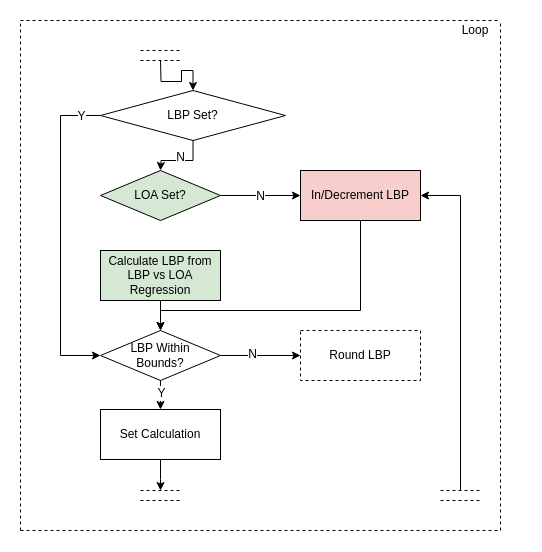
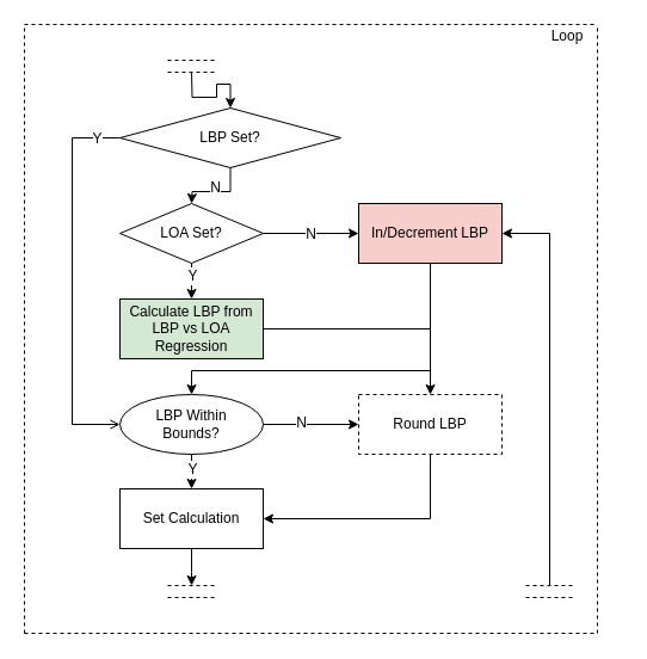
- <mxCell id="11" value="LOA Set?" style="rhombus;whiteSpace=wrap;html=1;fillColor=#d5e8d4;" vertex="1" parent="1"><mxGeometry x="100" y="170" width="120" height="50" as="geometry" /></mxCell>
+ <mxCell id="11" value="LOA Set?" style="rhombus;whiteSpace=wrap;html=1;" vertex="1" parent="1"><mxGeometry x="100" y="170" width="120" height="50" as="geometry" /></mxCell>
+ <mxCell id="7" value="" style="edgeStyle=orthogonalEdgeStyle;rounded=0;orthogonalLoop=1;jettySize=auto;html=1;" edge="1" parent="1" source="11" target="13"><mxGeometry relative="1" as="geometry" /></mxCell>
+ <mxCell id="8" value="Y" style="text;html=1;resizable=0;points=[];align=center;verticalAlign=middle;labelBackgroundColor=#ffffff;" vertex="1" connectable="0" parent="7"><mxGeometry x="0.242" y="1" relative="1" as="geometry"><mxPoint x="-1" y="-1" as="offset" /></mxGeometry></mxCell>
- <mxCell id="12" value="" style="edgeStyle=orthogonalEdgeStyle;rounded=0;orthogonalLoop=1;jettySize=auto;html=1;" edge="1" parent="1" source="13" target="18"><mxGeometry relative="1" as="geometry" /></mxCell>
+ <mxCell id="12" value="" style="edgeStyle=orthogonalEdgeStyle;rounded=0;orthogonalLoop=1;jettySize=auto;html=1;" edge="1" parent="1" source="13" target="20"><mxGeometry relative="1" as="geometry" /></mxCell>
- <mxCell id="4" value="" style="edgeStyle=orthogonalEdgeStyle;rounded=0;orthogonalLoop=1;jettySize=auto;html=1;entryX=0;entryY=0.5;entryDx=0;entryDy=0;" edge="1" parent="1" source="6" target="18"><mxGeometry relative="1" as="geometry"><mxPoint x="60" y="420" as="targetPoint" /><Array as="points"><mxPoint x="60" y="115" /><mxPoint x="60" y="355" /></Array></mxGeometry></mxCell>
+ <mxCell id="4" value="" style="edgeStyle=orthogonalEdgeStyle;rounded=0;orthogonalLoop=1;jettySize=auto;html=1;entryX=0;entryY=0.5;entryDx=0;entryDy=0;endArrow=open;" edge="1" parent="1" source="6" target="18"><mxGeometry relative="1" as="geometry"><mxPoint x="60" y="420" as="targetPoint" /><Array as="points"><mxPoint x="60" y="115" /><mxPoint x="60" y="355" /></Array></mxGeometry></mxCell>
- <mxCell id="18" value="LBP Within&lt;br&gt;Bounds?" style="rhombus;whiteSpace=wrap;html=1;" vertex="1" parent="1"><mxGeometry x="100" y="330" width="120" height="50" as="geometry" /></mxCell>
+ <mxCell id="18" value="LBP Within&lt;br&gt;Bounds?" style="ellipse;whiteSpace=wrap;html=1;" vertex="1" parent="1"><mxGeometry x="100" y="330" width="120" height="50" as="geometry" /></mxCell>
+ <mxCell id="19" value="" style="edgeStyle=orthogonalEdgeStyle;rounded=0;orthogonalLoop=1;jettySize=auto;html=1;entryX=1;entryY=0.5;entryDx=0;entryDy=0;" edge="1" parent="1" source="20" target="25"><mxGeometry relative="1" as="geometry"><mxPoint x="360" y="460" as="targetPoint" /><Array as="points"><mxPoint x="360" y="434" /></Array></mxGeometry></mxCell>
